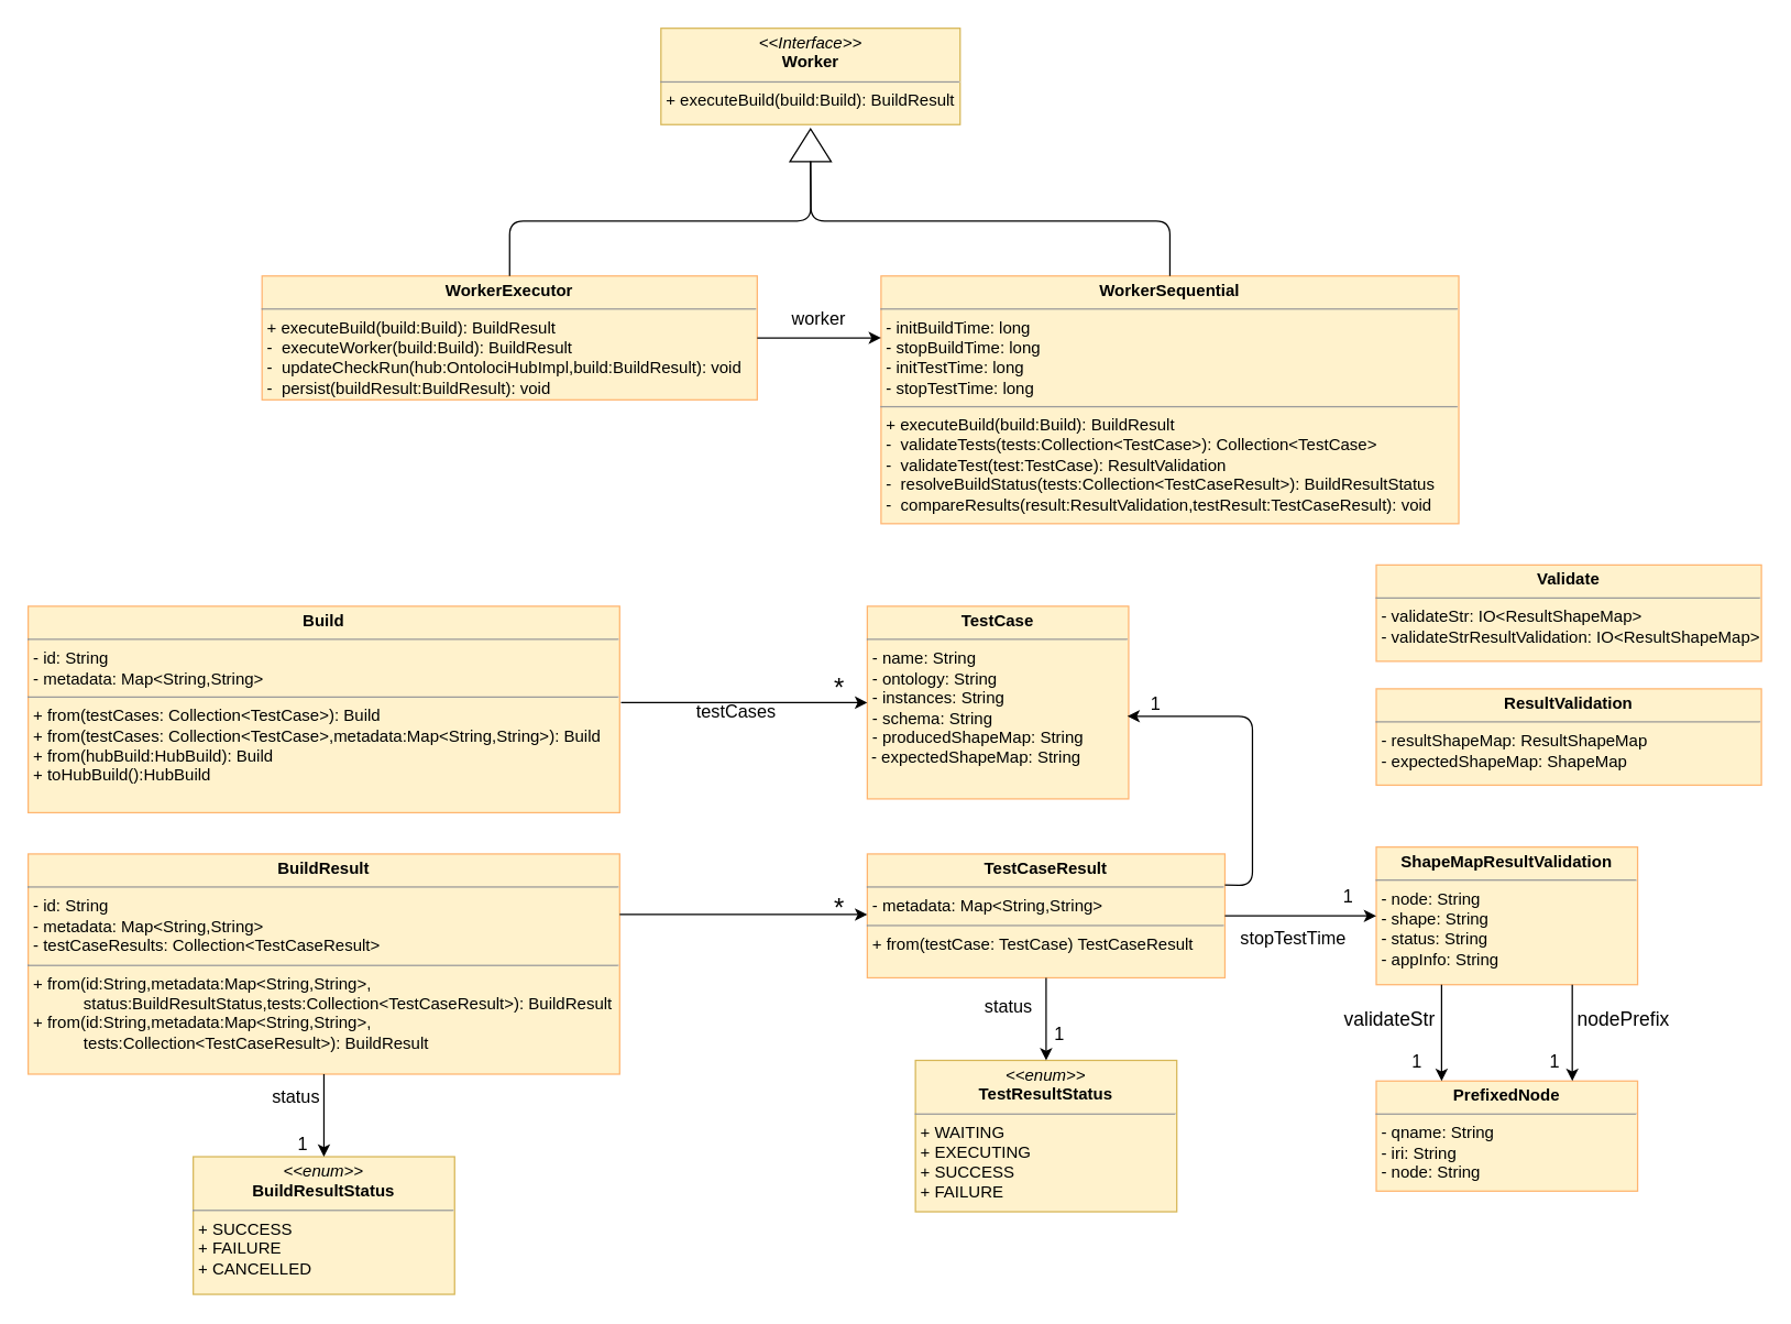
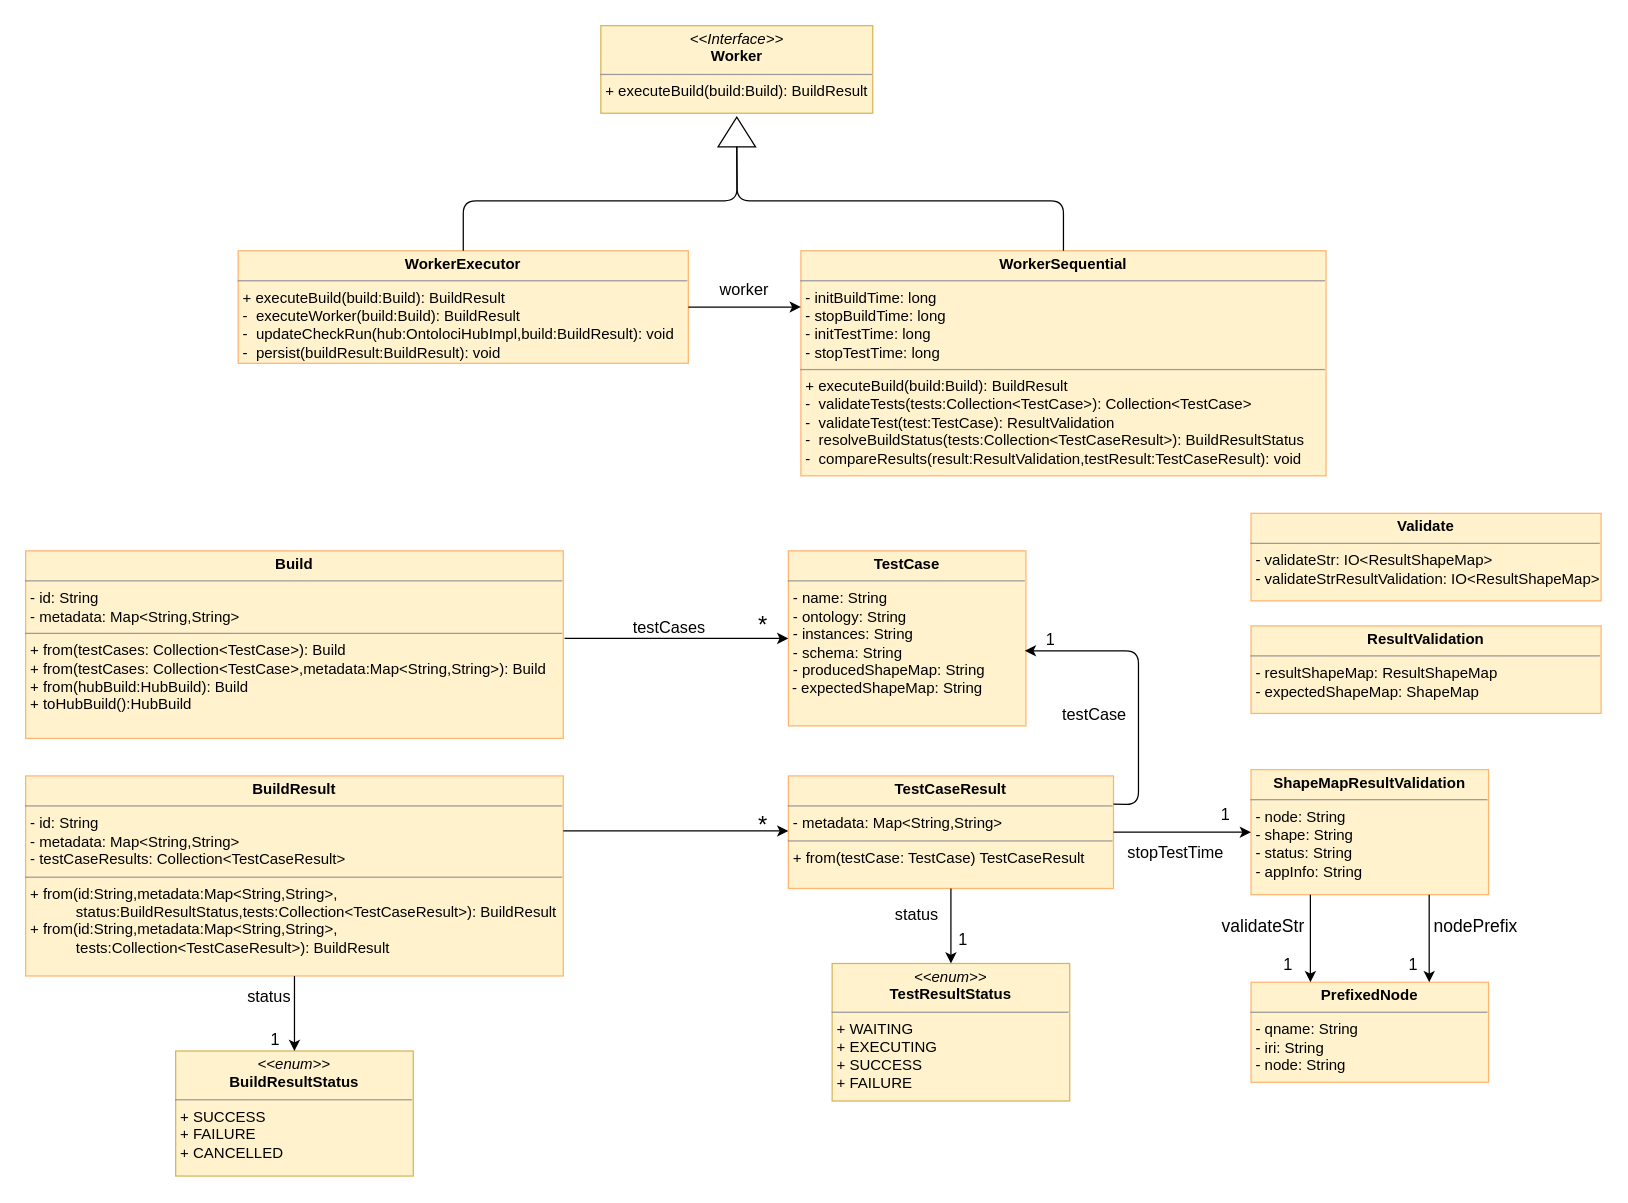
- <mxCell id="39" value="&lt;font style=&quot;font-size: 13px&quot;&gt;testCases&lt;/font&gt;" style="text;html=1;strokeColor=none;fillColor=none;align=center;verticalAlign=middle;whiteSpace=wrap;rounded=0;fontSize=19;" vertex="1" parent="1"><mxGeometry x="500" y="505" width="70" height="20" as="geometry" /></mxCell>
+ <mxCell id="39" value="&lt;font style=&quot;font-size: 13px&quot;&gt;testCases&lt;/font&gt;" style="text;html=1;strokeColor=none;fillColor=none;align=center;verticalAlign=middle;whiteSpace=wrap;rounded=0;fontSize=19;" vertex="1" parent="1"><mxGeometry x="500" y="490" width="70" height="20" as="geometry" /></mxCell>
+ <mxCell id="38" value="&lt;font style=&quot;font-size: 13px&quot;&gt;testCase&lt;/font&gt;" style="text;html=1;strokeColor=none;fillColor=none;align=center;verticalAlign=middle;whiteSpace=wrap;rounded=0;fontSize=19;" vertex="1" parent="1"><mxGeometry x="840" y="560" width="70" height="20" as="geometry" /></mxCell>
